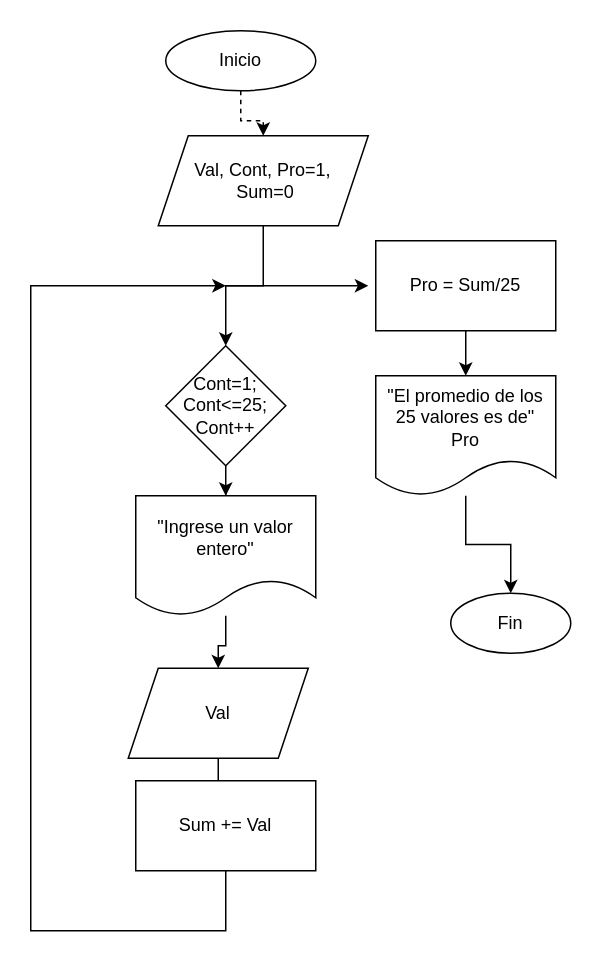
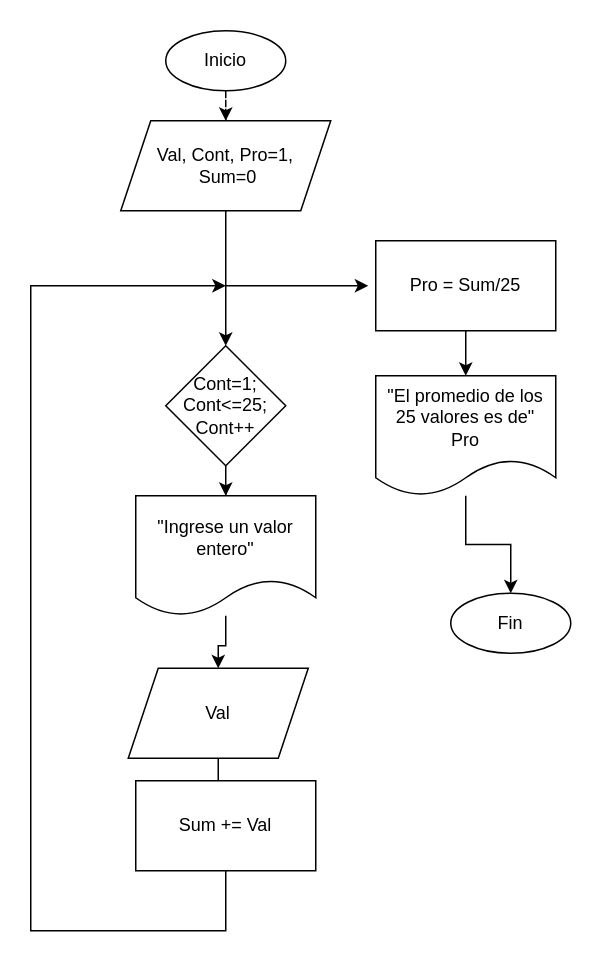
- <mxCell id="3" value="Inicio" style="ellipse;whiteSpace=wrap;html=1;" parent="1" vertex="1"><mxGeometry x="110" y="20" width="100" height="40" as="geometry" /></mxCell>
+ <mxCell id="3" value="Inicio" style="ellipse;whiteSpace=wrap;html=1;" parent="1" vertex="1"><mxGeometry x="110" y="20" width="80" height="40" as="geometry" /></mxCell>
- <mxCell id="5" value="Val, Cont, Pro=1,&lt;br&gt;&amp;nbsp;Sum=0" style="shape=parallelogram;perimeter=parallelogramPerimeter;whiteSpace=wrap;html=1;fixedSize=1;" parent="1" vertex="1"><mxGeometry x="105" y="90" width="140" height="60" as="geometry" /></mxCell>
+ <mxCell id="5" value="Val, Cont, Pro=1,&lt;br&gt;&amp;nbsp;Sum=0" style="shape=parallelogram;perimeter=parallelogramPerimeter;whiteSpace=wrap;html=1;fixedSize=1;" parent="1" vertex="1"><mxGeometry x="80" y="80" width="140" height="60" as="geometry" /></mxCell>
